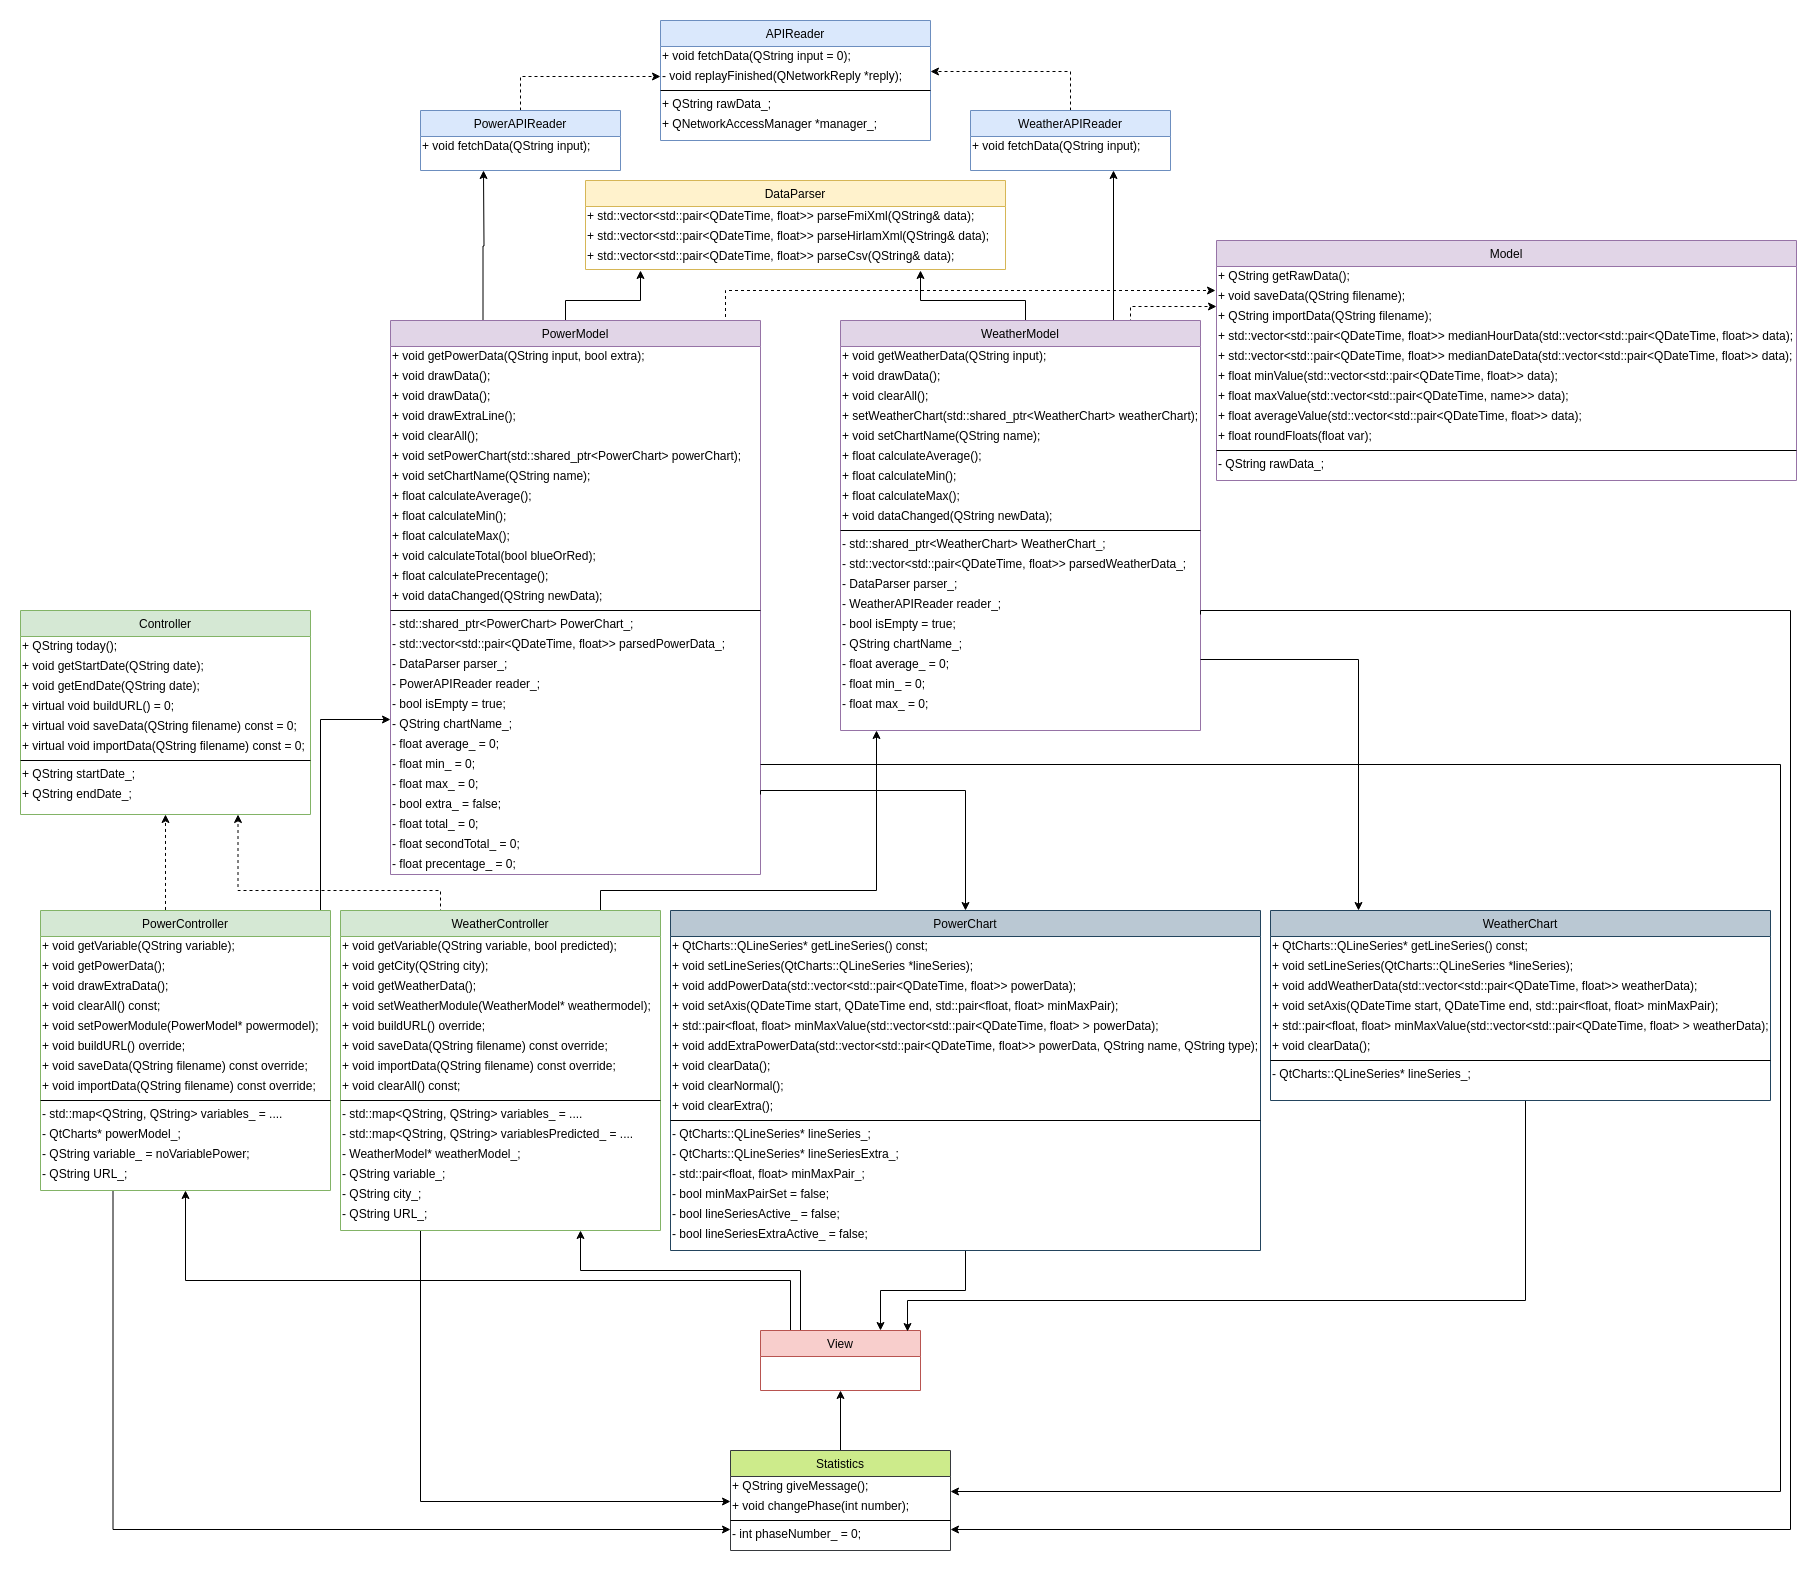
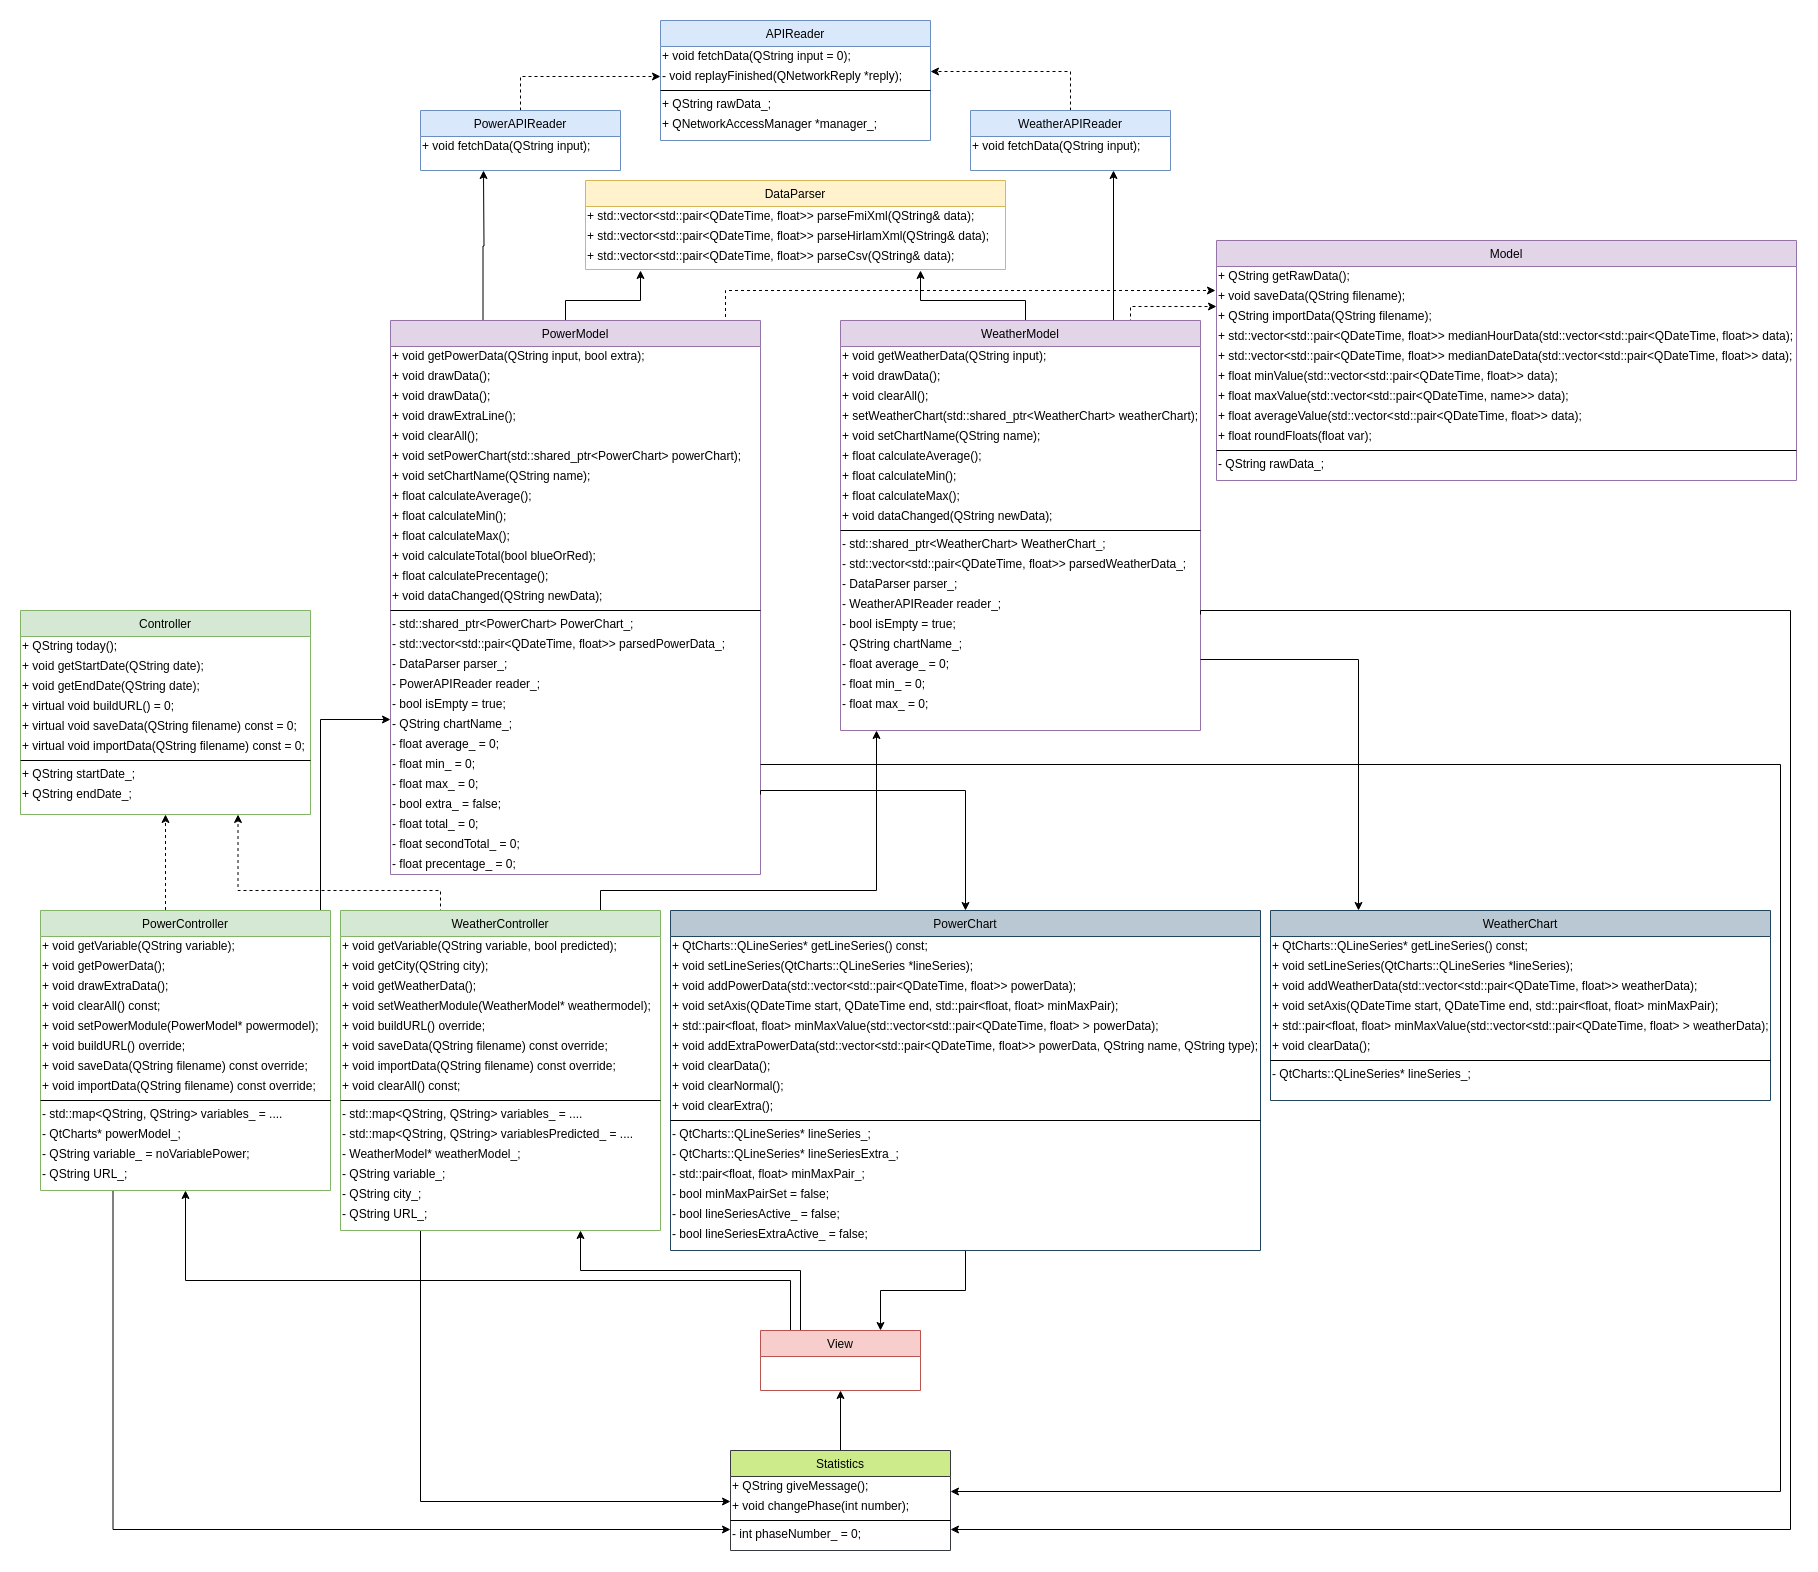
- <mxCell id="121" style="edgeStyle=orthogonalEdgeStyle;rounded=0;orthogonalLoop=1;jettySize=auto;html=1;exitX=0.5;exitY=1;exitDx=0;exitDy=0;entryX=0.919;entryY=0.017;entryDx=0;entryDy=0;entryPerimeter=0;" edge="1" parent="1" source="122" target="4"><mxGeometry relative="1" as="geometry"><Array as="points"><mxPoint x="1525" y="1300" /><mxPoint x="907" y="1300" /></Array></mxGeometry></mxCell>
